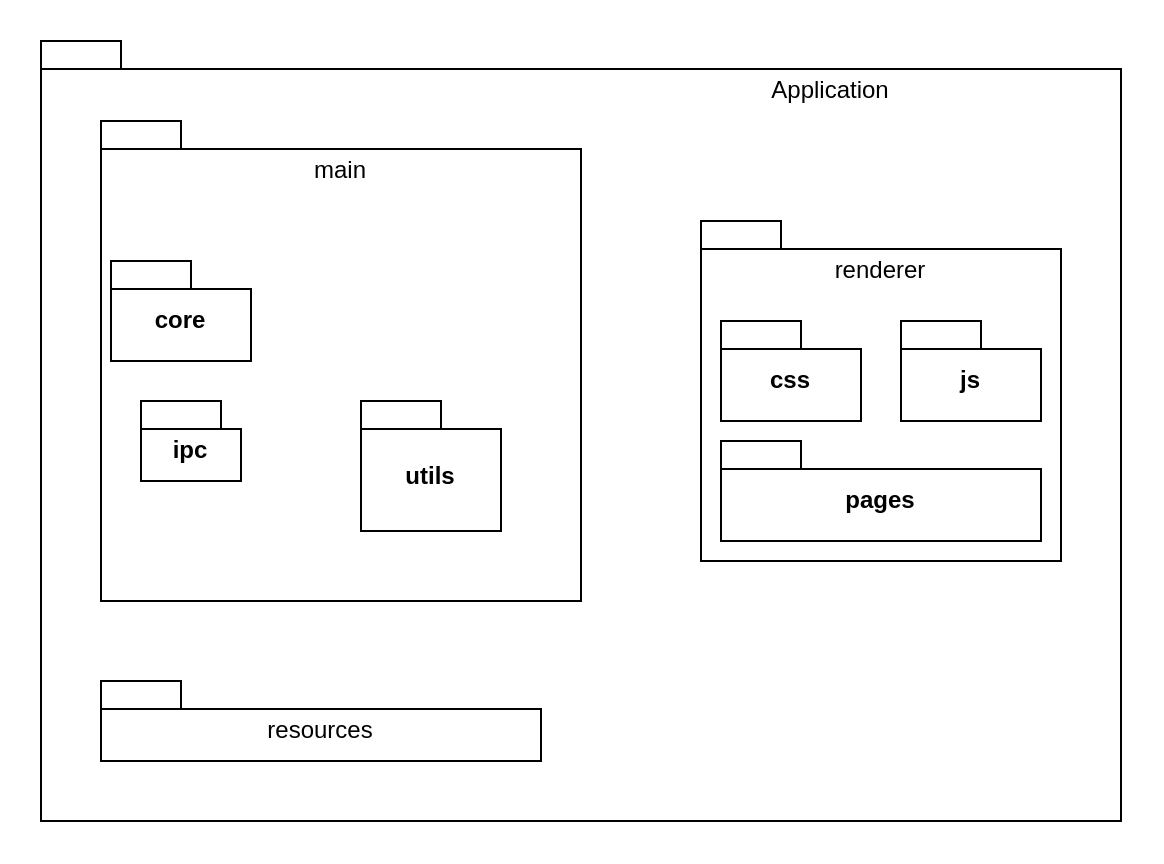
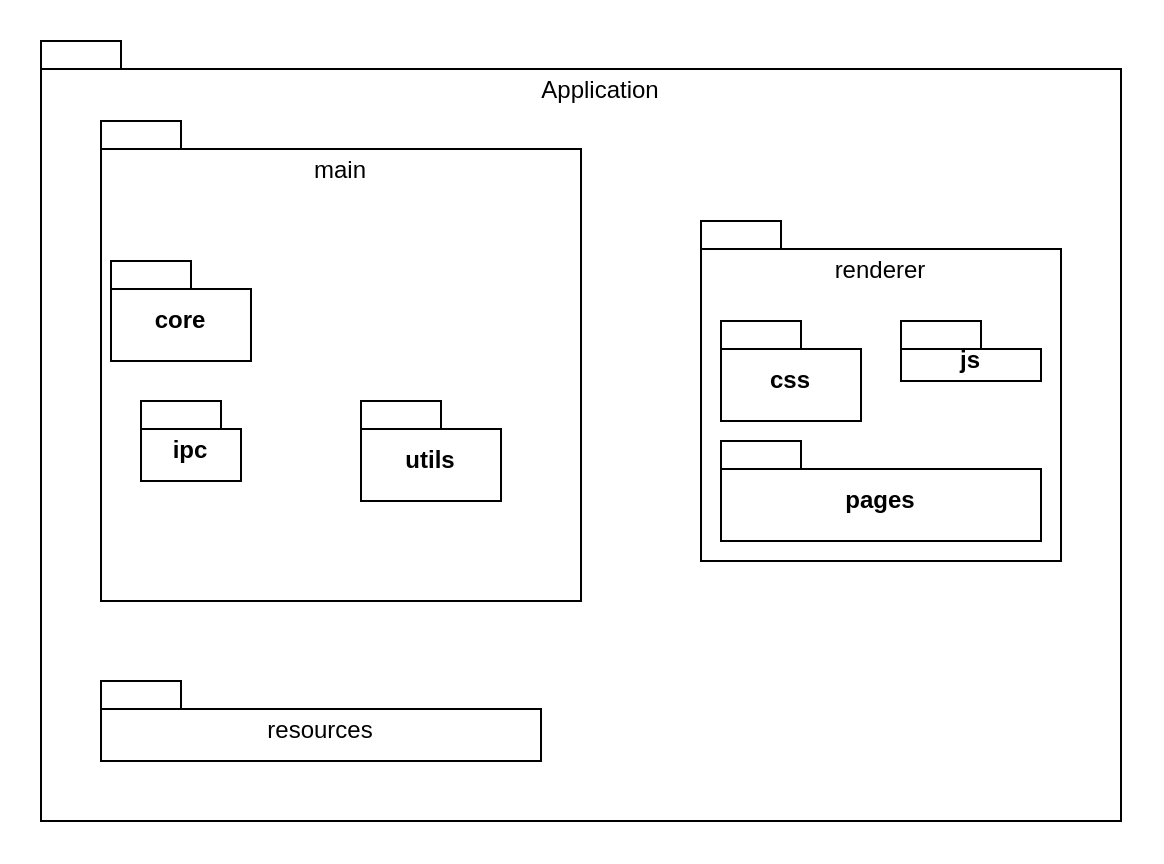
- <mxCell id="3" value="Application" style="text;html=1;whiteSpace=wrap;strokeColor=none;fillColor=none;align=center;verticalAlign=middle;rounded=0;" vertex="1" parent="1"><mxGeometry x="385" y="30" width="60" height="30" as="geometry" /></mxCell>
+ <mxCell id="3" value="Application" style="text;html=1;whiteSpace=wrap;strokeColor=none;fillColor=none;align=center;verticalAlign=middle;rounded=0;" vertex="1" parent="1"><mxGeometry x="270" y="30" width="60" height="30" as="geometry" /></mxCell>
- <mxCell id="14" value="js" style="shape=folder;fontStyle=1;spacingTop=10;tabWidth=40;tabHeight=14;tabPosition=left;html=1;whiteSpace=wrap;" vertex="1" parent="1"><mxGeometry x="450" y="160" width="70" height="50" as="geometry" /></mxCell>
+ <mxCell id="14" value="js" style="shape=folder;fontStyle=1;spacingTop=10;tabWidth=40;tabHeight=14;tabPosition=left;html=1;whiteSpace=wrap;" vertex="1" parent="1"><mxGeometry x="450" y="160" width="70" height="30" as="geometry" /></mxCell>
- <mxCell id="12" value="utils" style="shape=folder;fontStyle=1;spacingTop=10;tabWidth=40;tabHeight=14;tabPosition=left;html=1;whiteSpace=wrap;" vertex="1" parent="1"><mxGeometry x="180" y="200" width="70" height="65" as="geometry" /></mxCell>
+ <mxCell id="12" value="utils" style="shape=folder;fontStyle=1;spacingTop=10;tabWidth=40;tabHeight=14;tabPosition=left;html=1;whiteSpace=wrap;" vertex="1" parent="1"><mxGeometry x="180" y="200" width="70" height="50" as="geometry" /></mxCell>
